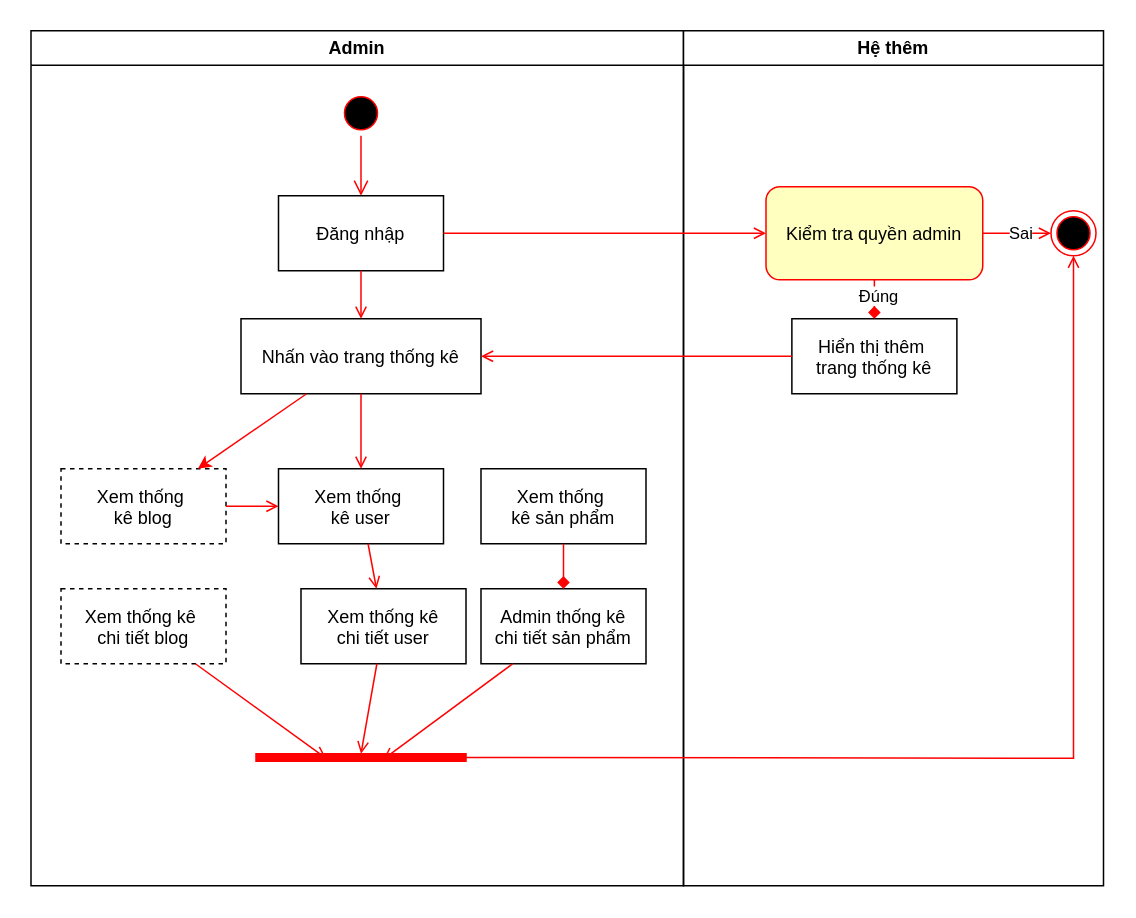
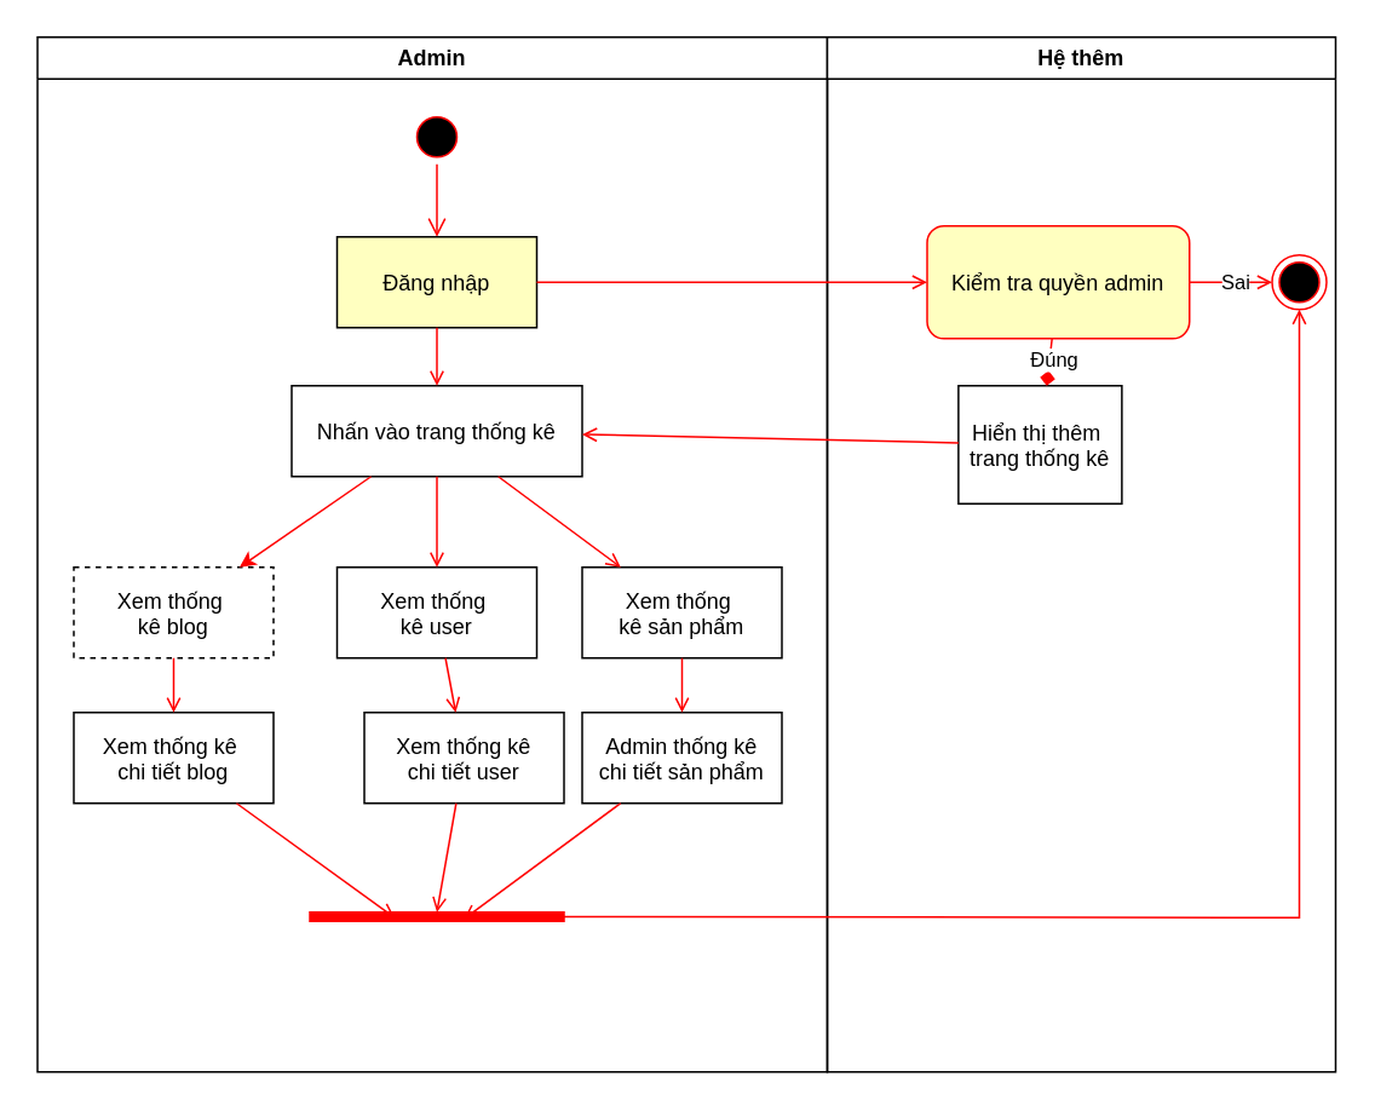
- <mxCell id="5" value="Đăng nhập" style="" parent="2" vertex="1"><mxGeometry x="165" y="110" width="110" height="50" as="geometry" /></mxCell>
+ <mxCell id="5" value="Đăng nhập" style="fillColor=#ffffc0;" parent="2" vertex="1"><mxGeometry x="165" y="110" width="110" height="50" as="geometry" /></mxCell>
- <mxCell id="25" value="Hiển thị thêm &#10;trang thống kê" style="" parent="24" vertex="1"><mxGeometry x="72.25" y="192" width="110" height="50" as="geometry" /></mxCell>
+ <mxCell id="25" value="Hiển thị thêm &#10;trang thống kê" style="" parent="24" vertex="1"><mxGeometry x="72.25" y="192" width="90" height="65" as="geometry" /></mxCell>
+ <mxCell id="17" value="" style="endArrow=open;strokeColor=#FF0000;endFill=1;rounded=0" parent="2" source="6" target="16" edge="1"><mxGeometry relative="1" as="geometry"><mxPoint x="230" y="252" as="sourcePoint" /><mxPoint x="230" y="282" as="targetPoint" /></mxGeometry></mxCell>
- <mxCell id="11" value="" style="endArrow=open;strokeColor=#FF0000;endFill=1;rounded=0;" parent="2" source="8" target="12" edge="1"><mxGeometry relative="1" as="geometry"><mxPoint x="185" y="252" as="sourcePoint" /><mxPoint x="170" y="322" as="targetPoint" /></mxGeometry></mxCell>
+ <mxCell id="11" value="" style="endArrow=open;strokeColor=#FF0000;endFill=1;rounded=0" parent="2" source="8" target="10" edge="1"><mxGeometry relative="1" as="geometry"><mxPoint x="185" y="252" as="sourcePoint" /><mxPoint x="170" y="322" as="targetPoint" /></mxGeometry></mxCell>
- <mxCell id="19" value="" style="endArrow=diamond;strokeColor=#FF0000;endFill=1;rounded=0;" parent="2" source="16" target="18" edge="1"><mxGeometry relative="1" as="geometry"><mxPoint x="240" y="262" as="sourcePoint" /><mxPoint x="290" y="332" as="targetPoint" /></mxGeometry></mxCell>
+ <mxCell id="19" value="" style="endArrow=open;strokeColor=#FF0000;endFill=1;rounded=0" parent="2" source="16" target="18" edge="1"><mxGeometry relative="1" as="geometry"><mxPoint x="240" y="262" as="sourcePoint" /><mxPoint x="290" y="332" as="targetPoint" /></mxGeometry></mxCell>
- <mxCell id="10" value="Xem thống kê &#10;chi tiết blog" style="dashed=1;" parent="2" vertex="1"><mxGeometry x="20" y="372" width="110" height="50" as="geometry" /></mxCell>
+ <mxCell id="10" value="Xem thống kê &#10;chi tiết blog" style="" parent="2" vertex="1"><mxGeometry x="20" y="372" width="110" height="50" as="geometry" /></mxCell>
